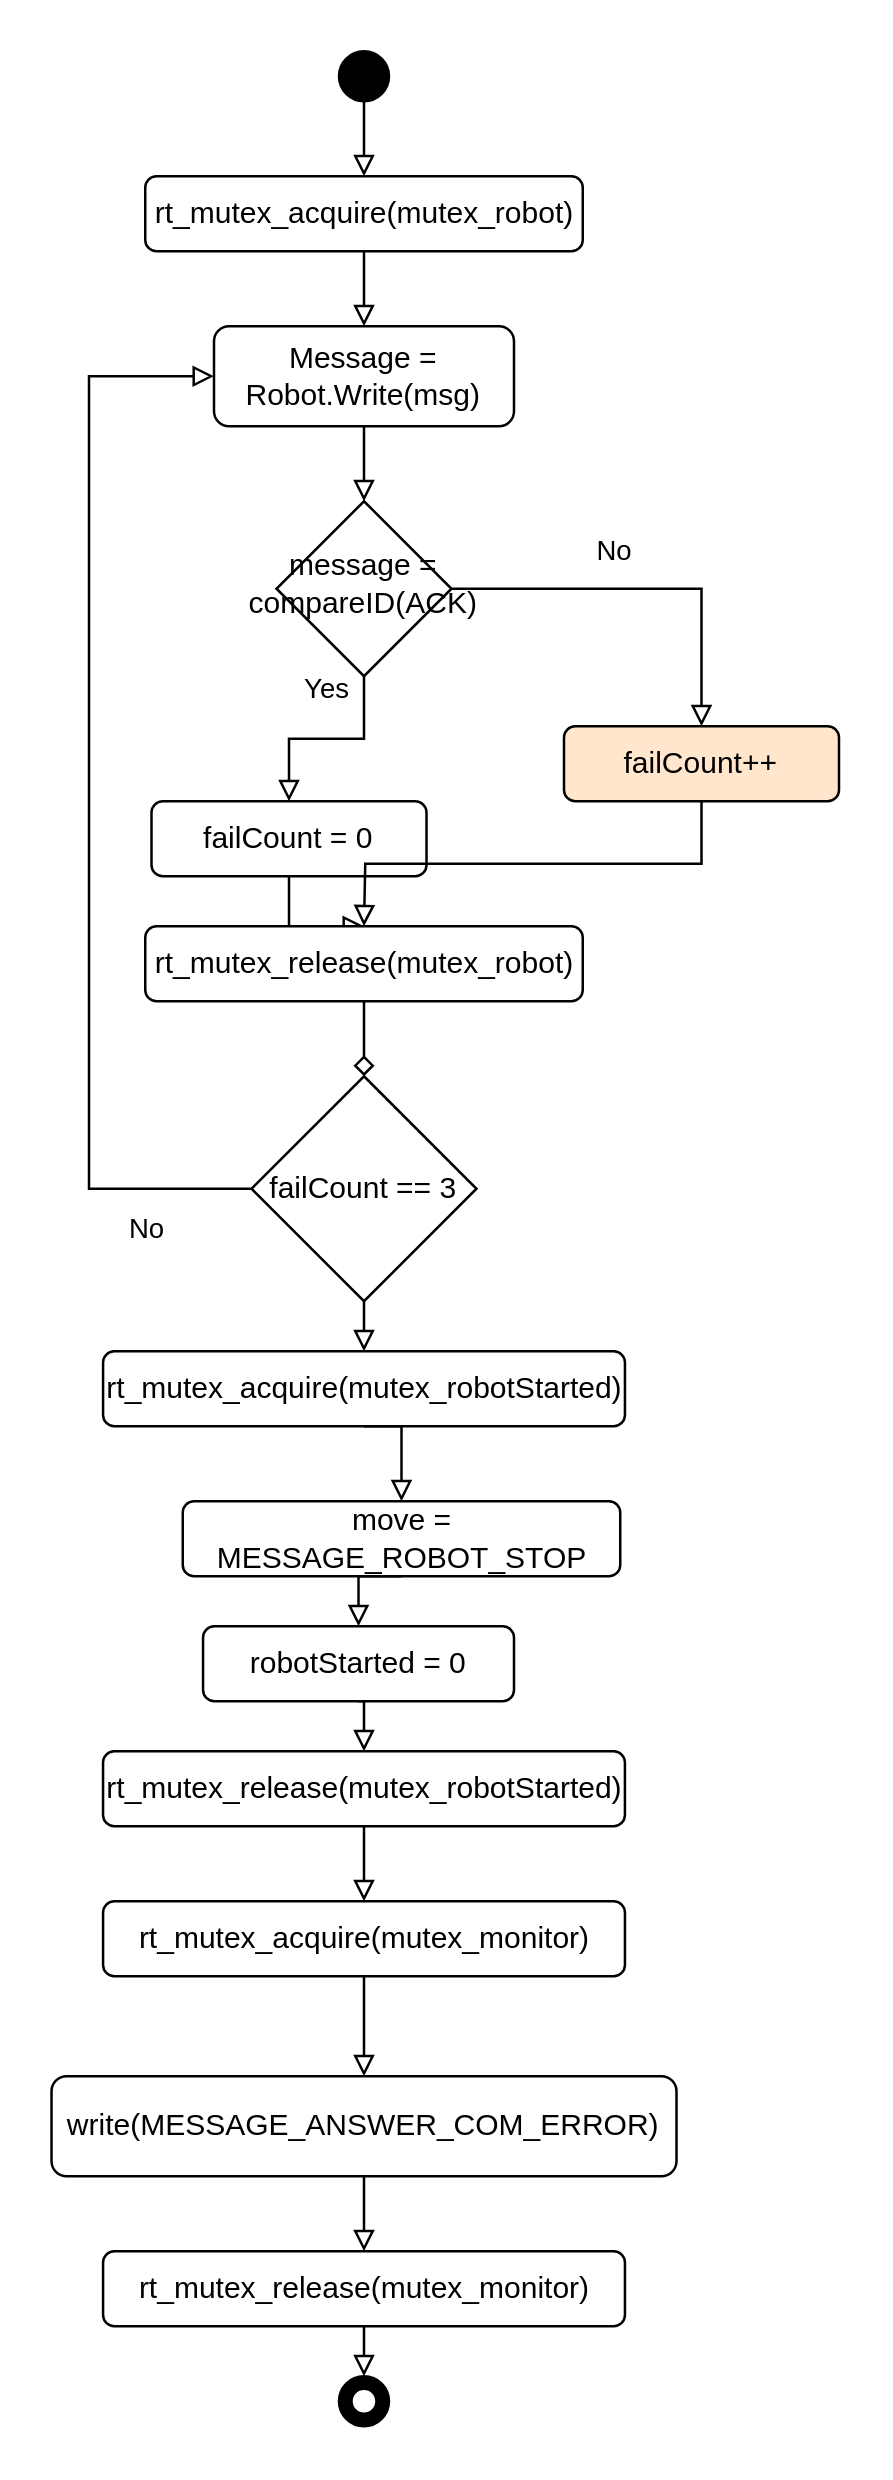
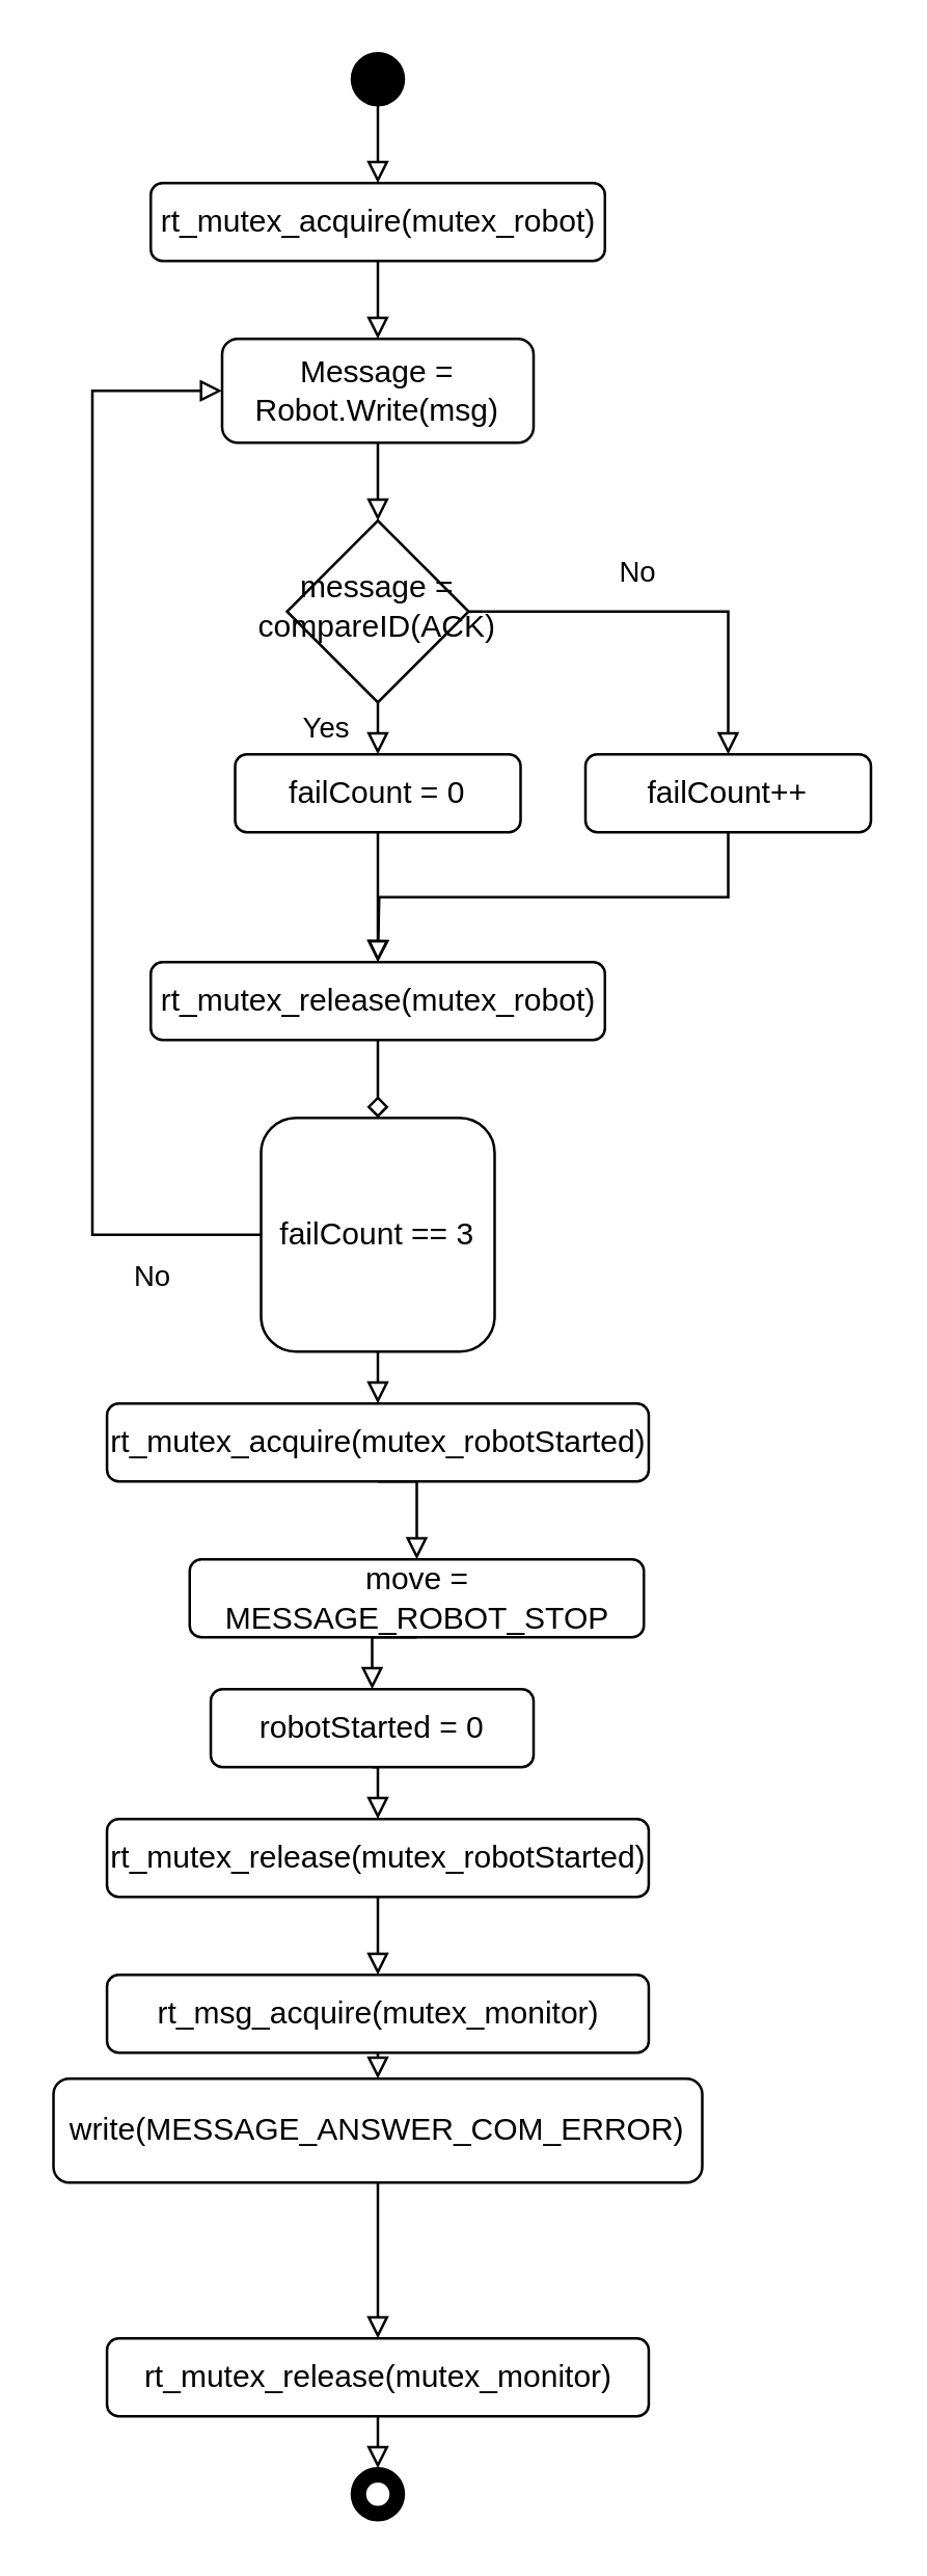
- <mxCell id="18" value="failCount++" style="rounded=1;whiteSpace=wrap;html=1;fillColor=#ffe6cc;" vertex="1" parent="1"><mxGeometry x="225" y="290" width="110" height="30" as="geometry" /></mxCell>
+ <mxCell id="18" value="failCount++" style="rounded=1;whiteSpace=wrap;html=1;" vertex="1" parent="1"><mxGeometry x="225" y="290" width="110" height="30" as="geometry" /></mxCell>
- <mxCell id="16" value="failCount = 0" style="rounded=1;whiteSpace=wrap;html=1;" vertex="1" parent="1"><mxGeometry x="60" y="320" width="110" height="30" as="geometry" /></mxCell>
+ <mxCell id="16" value="failCount = 0" style="rounded=1;whiteSpace=wrap;html=1;" vertex="1" parent="1"><mxGeometry x="90" y="290" width="110" height="30" as="geometry" /></mxCell>
- <mxCell id="10" value="failCount == 3" style="rhombus;whiteSpace=wrap;html=1;" parent="1" vertex="1"><mxGeometry x="100" y="430" width="90" height="90" as="geometry" /></mxCell>
+ <mxCell id="10" value="failCount == 3" style="whiteSpace=wrap;html=1;rounded=1;" parent="1" vertex="1"><mxGeometry x="100" y="430" width="90" height="90" as="geometry" /></mxCell>
- <mxCell id="30" value="rt_mutex_acquire(mutex_monitor)" style="rounded=1;whiteSpace=wrap;html=1;fontSize=12;glass=0;strokeWidth=1;shadow=0;" vertex="1" parent="1"><mxGeometry x="40.63" y="760" width="208.75" height="30" as="geometry" /></mxCell>
+ <mxCell id="30" value="rt_msg_acquire(mutex_monitor)" style="rounded=1;whiteSpace=wrap;html=1;fontSize=12;glass=0;strokeWidth=1;shadow=0;" vertex="1" parent="1"><mxGeometry x="40.63" y="760" width="208.75" height="30" as="geometry" /></mxCell>
- <mxCell id="34" value="write(MESSAGE_ANSWER_COM_ERROR)" style="rounded=1;whiteSpace=wrap;html=1;fontSize=12;glass=0;strokeWidth=1;shadow=0;" vertex="1" parent="1"><mxGeometry x="20.01" y="830" width="249.99" height="40" as="geometry" /></mxCell>
+ <mxCell id="34" value="write(MESSAGE_ANSWER_COM_ERROR)" style="rounded=1;whiteSpace=wrap;html=1;fontSize=12;glass=0;strokeWidth=1;shadow=0;" vertex="1" parent="1"><mxGeometry x="20.01" y="800" width="249.99" height="40" as="geometry" /></mxCell>
